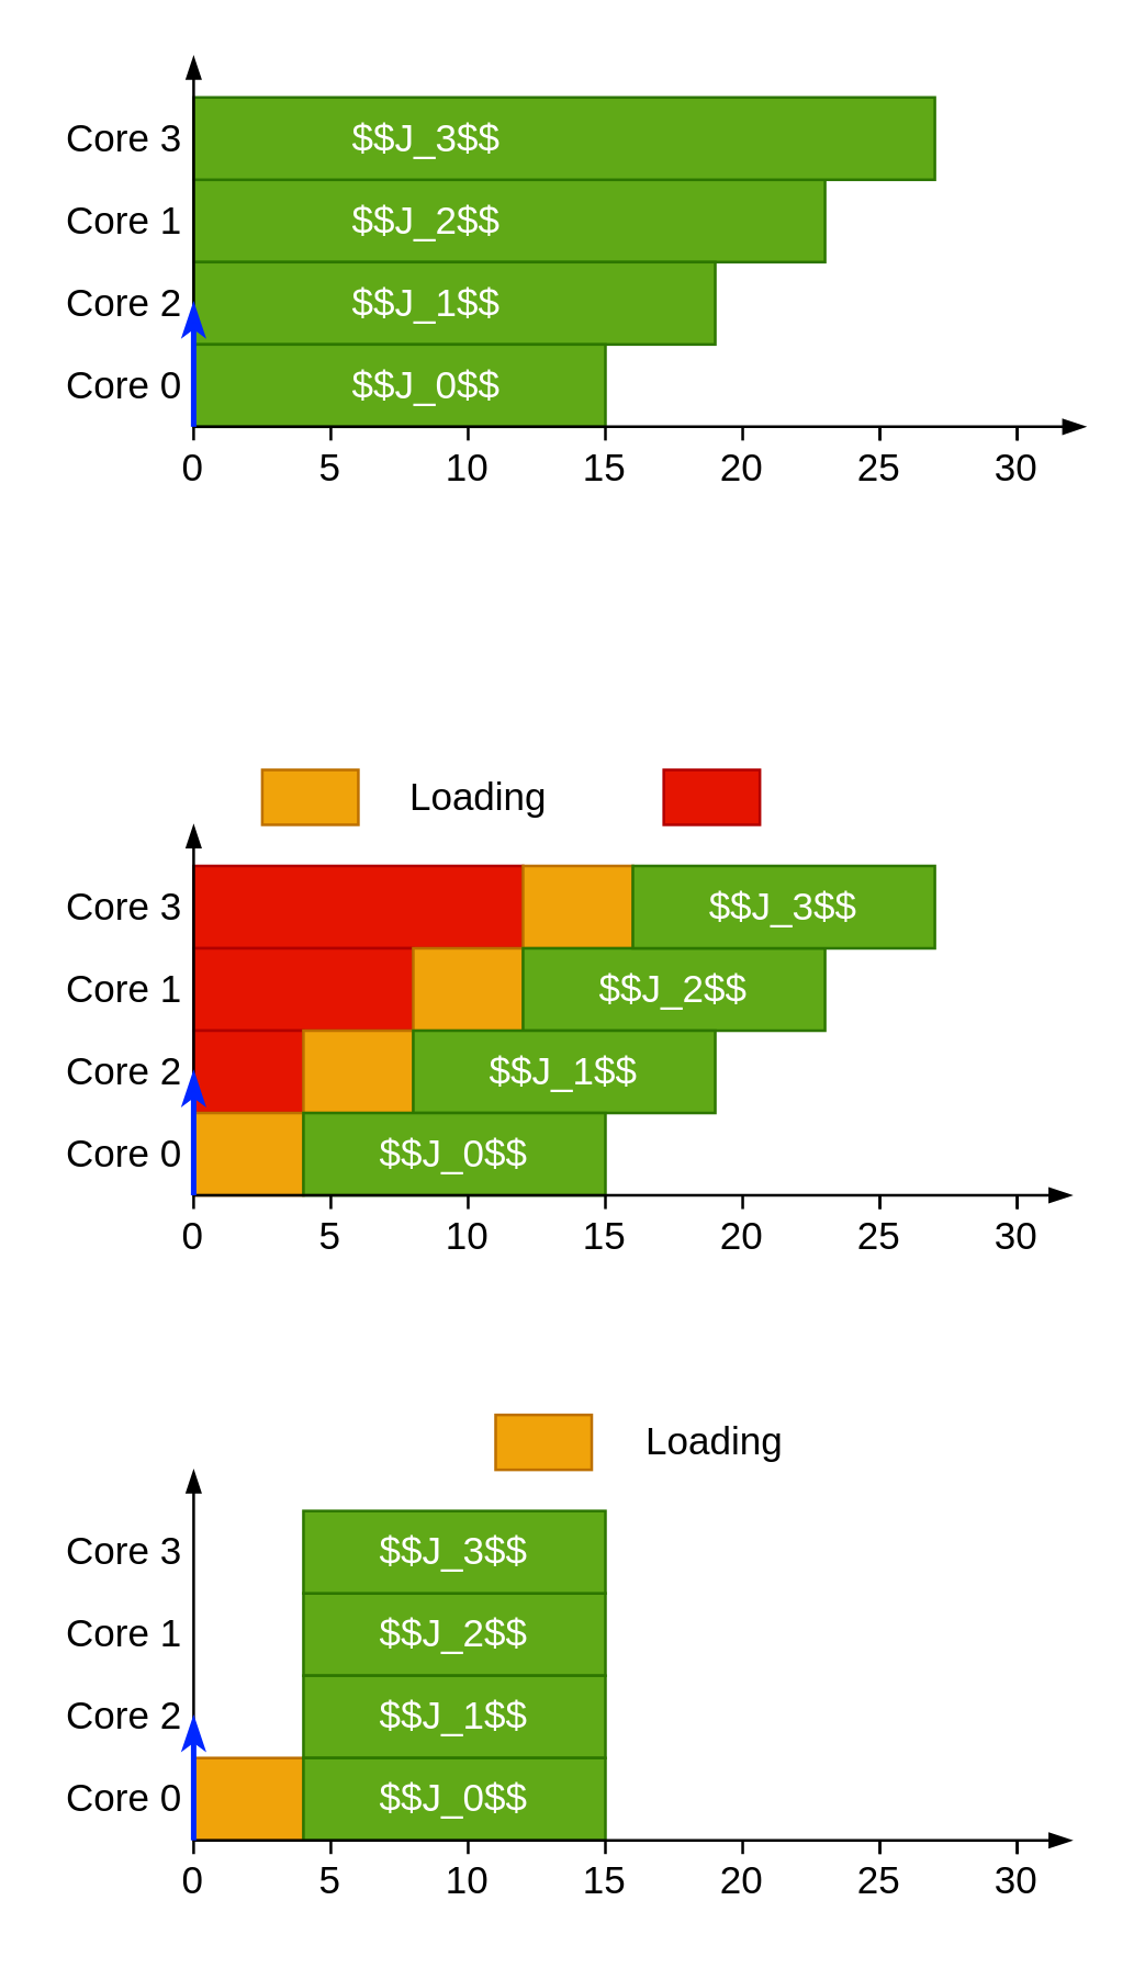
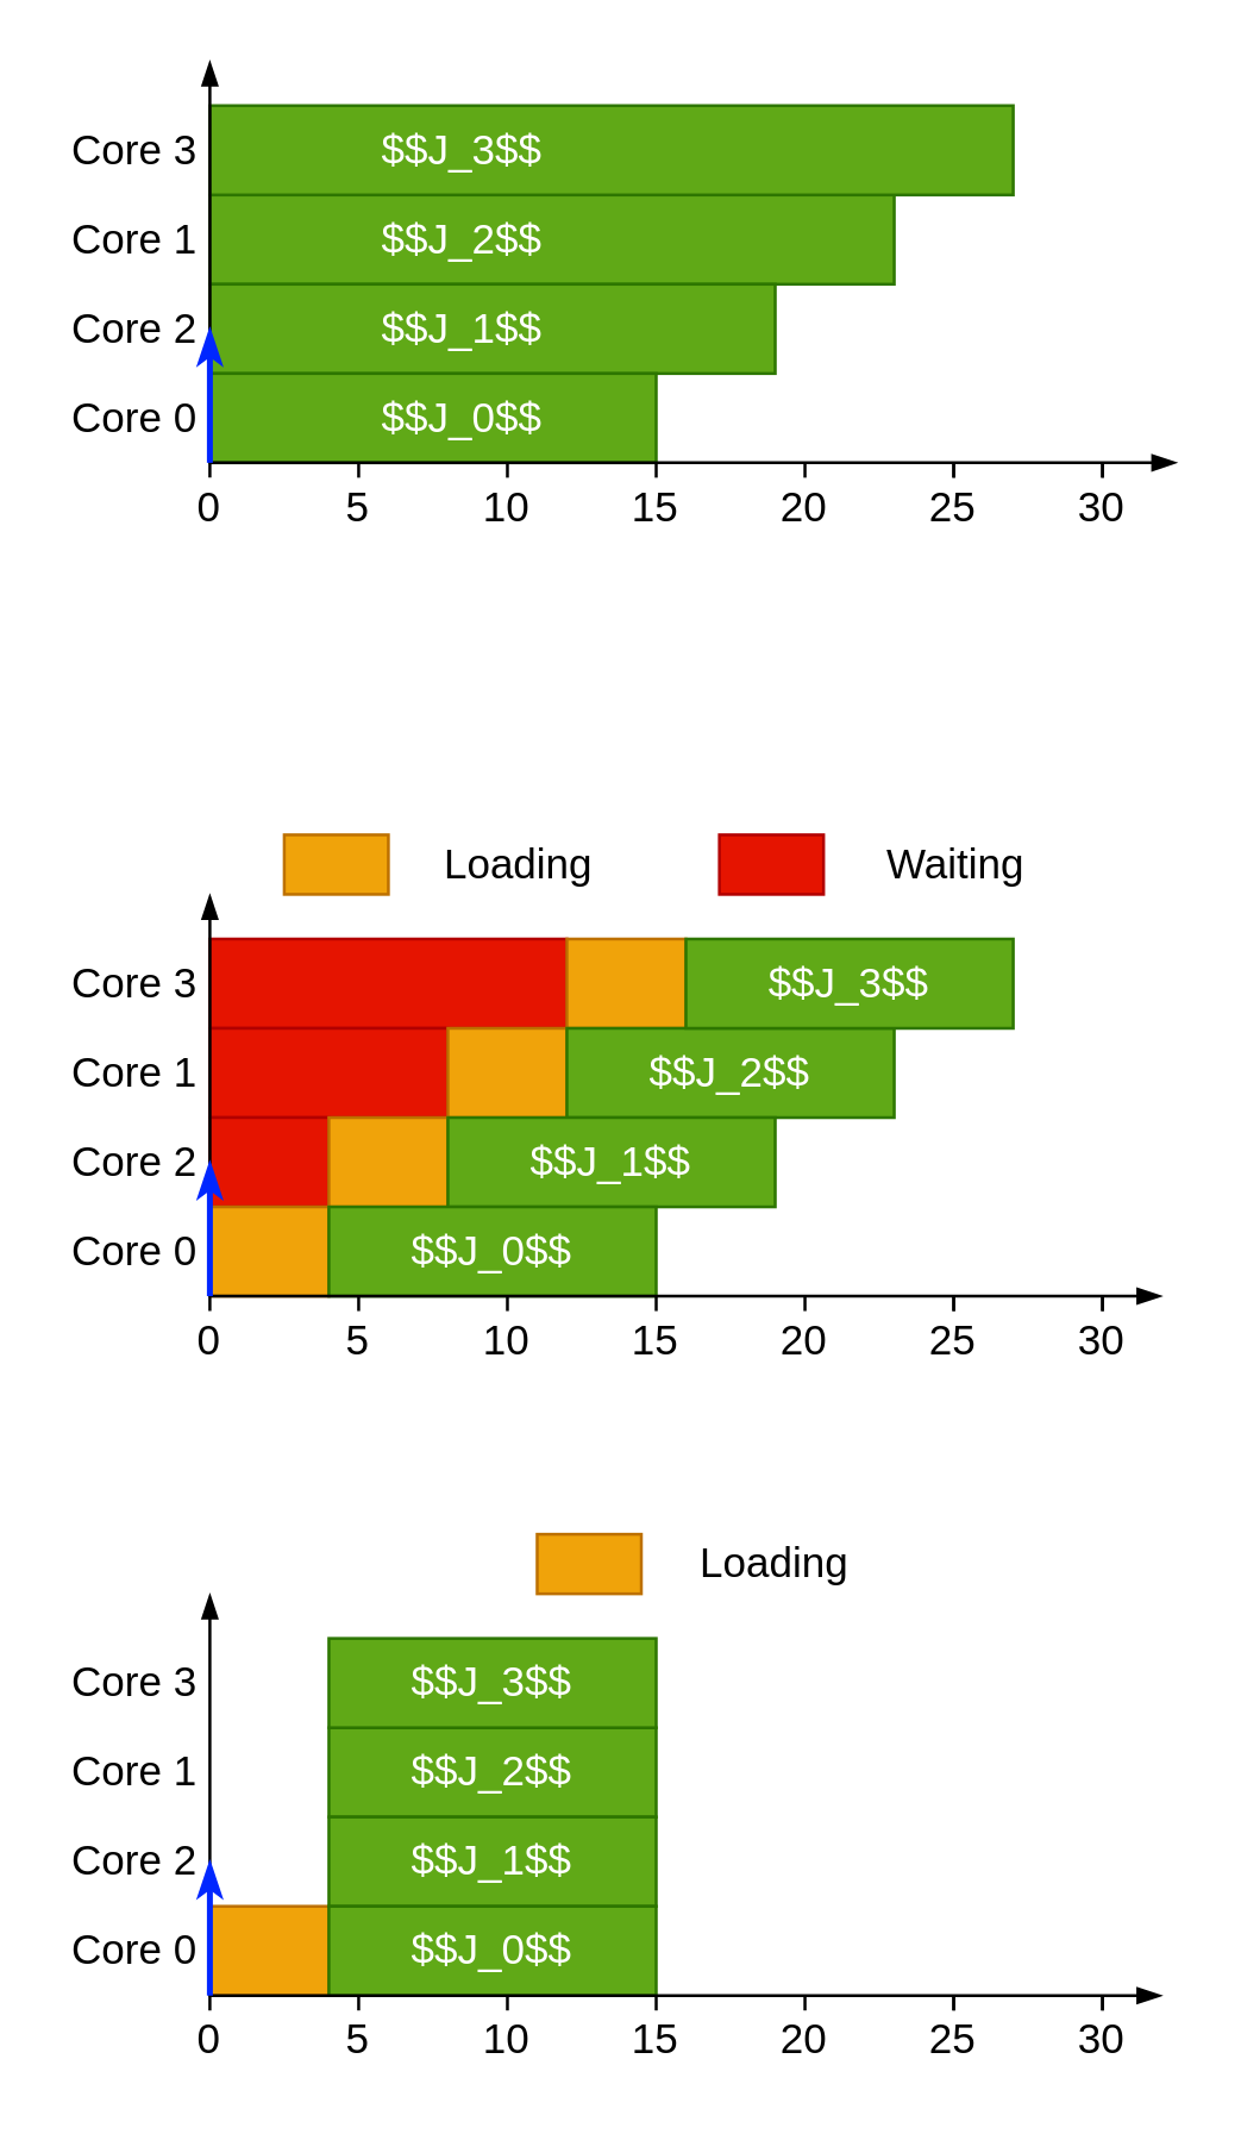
+ <mxCell id="70" value="Waiting" style="text;html=1;strokeColor=none;fillColor=none;align=center;verticalAlign=middle;whiteSpace=wrap;rounded=0;fontSize=14;fontColor=#000000;" vertex="1" parent="1"><mxGeometry x="296.25" y="280" width="50" height="20" as="geometry" /></mxCell>
